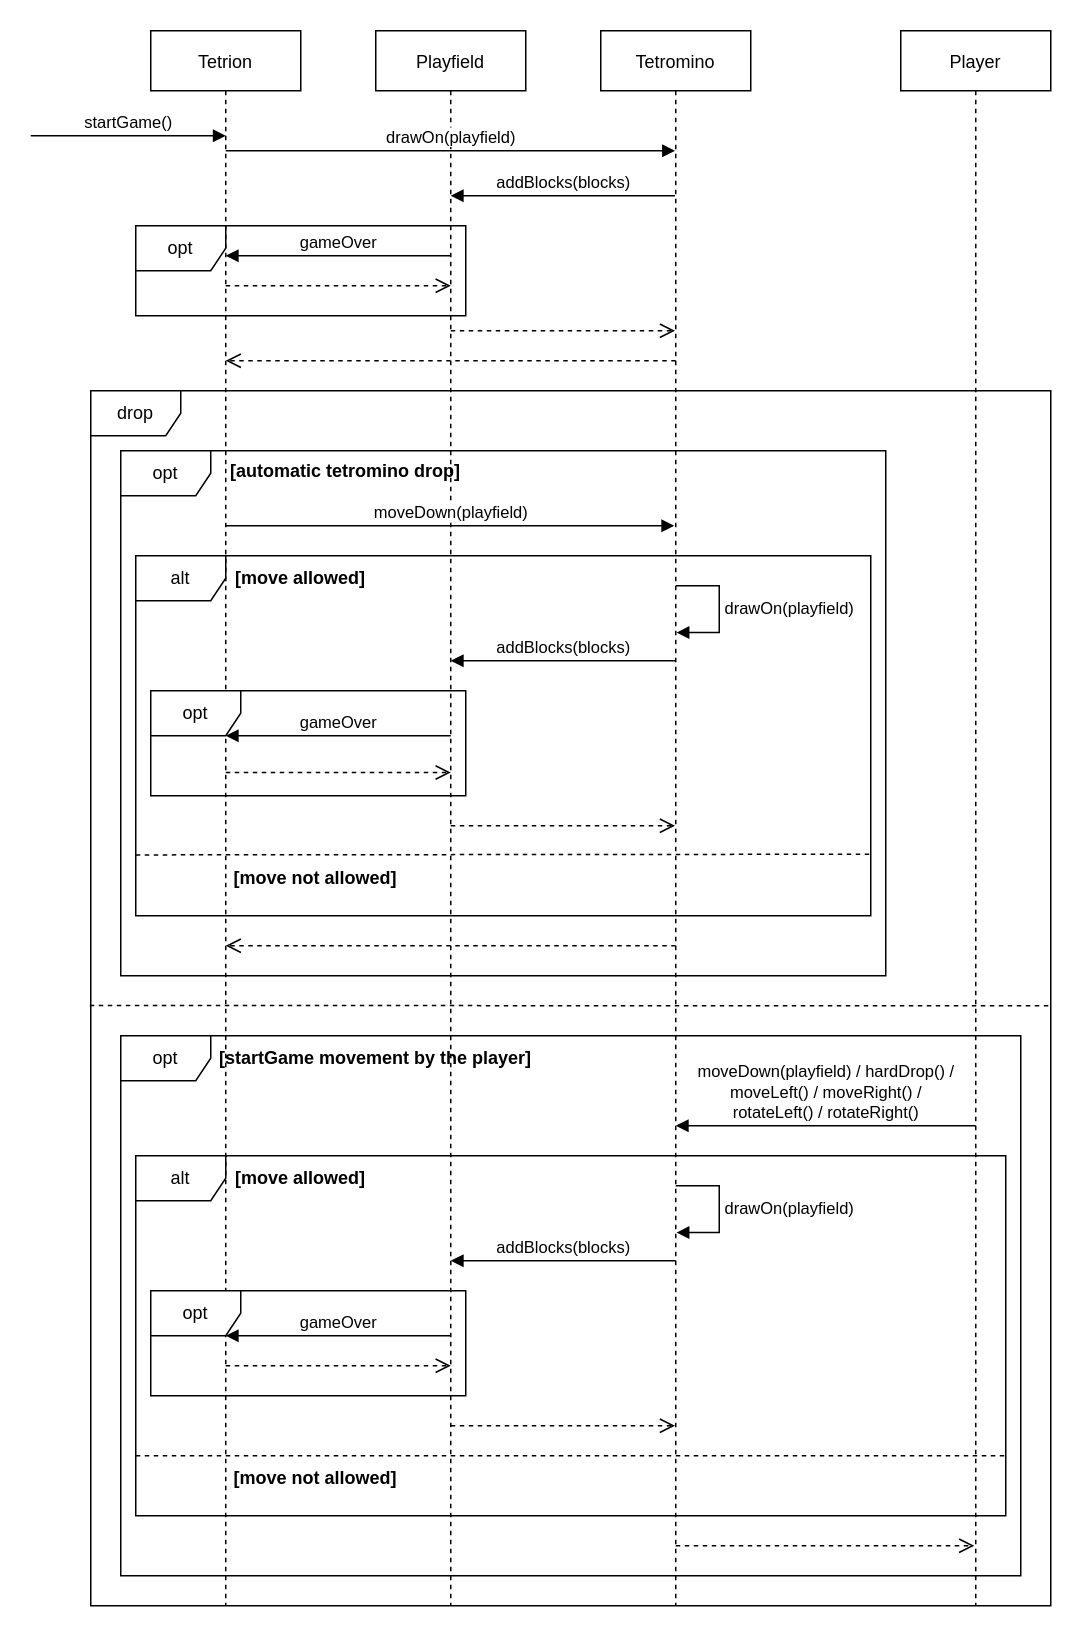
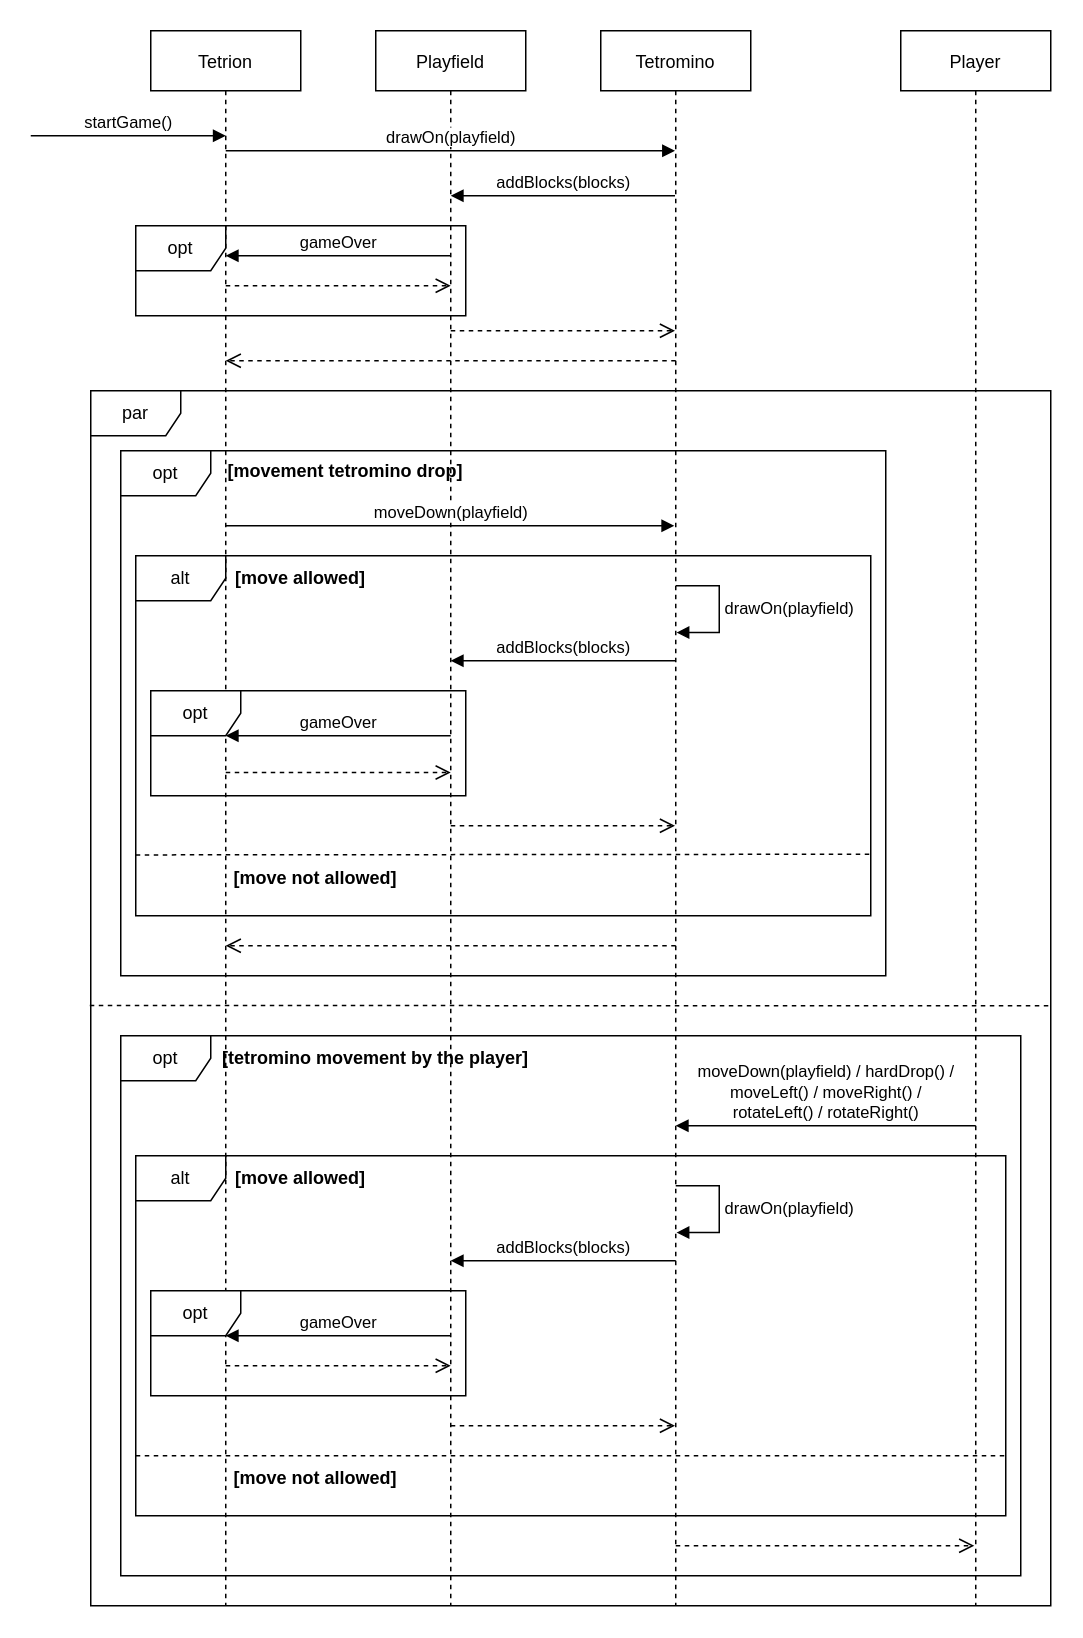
- <mxCell id="2" value="drop" style="shape=umlFrame;whiteSpace=wrap;html=1;" parent="1" vertex="1"><mxGeometry x="60" y="260" width="640" height="810" as="geometry" /></mxCell>
+ <mxCell id="2" value="par" style="shape=umlFrame;whiteSpace=wrap;html=1;" parent="1" vertex="1"><mxGeometry x="60" y="260" width="640" height="810" as="geometry" /></mxCell>
- <mxCell id="26" value="[automatic tetromino drop]" style="text;align=center;fontStyle=1;verticalAlign=middle;spacingLeft=3;spacingRight=3;strokeColor=none;rotatable=0;points=[[0,0.5],[1,0.5]];portConstraint=eastwest;" parent="1" vertex="1"><mxGeometry x="190" y="300" width="80" height="26" as="geometry" /></mxCell>
+ <mxCell id="26" value="[movement tetromino drop]" style="text;align=center;fontStyle=1;verticalAlign=middle;spacingLeft=3;spacingRight=3;strokeColor=none;rotatable=0;points=[[0,0.5],[1,0.5]];portConstraint=eastwest;" parent="1" vertex="1"><mxGeometry x="190" y="300" width="80" height="26" as="geometry" /></mxCell>
- <mxCell id="27" value="&lt;b&gt;[startGame movement by the player]&lt;/b&gt;" style="text;html=1;strokeColor=none;fillColor=none;align=center;verticalAlign=middle;whiteSpace=wrap;rounded=0;" parent="1" vertex="1"><mxGeometry x="140" y="690" width="220" height="30" as="geometry" /></mxCell>
+ <mxCell id="27" value="&lt;b&gt;[tetromino movement by the player]&lt;/b&gt;" style="text;html=1;strokeColor=none;fillColor=none;align=center;verticalAlign=middle;whiteSpace=wrap;rounded=0;" parent="1" vertex="1"><mxGeometry x="140" y="690" width="220" height="30" as="geometry" /></mxCell>
